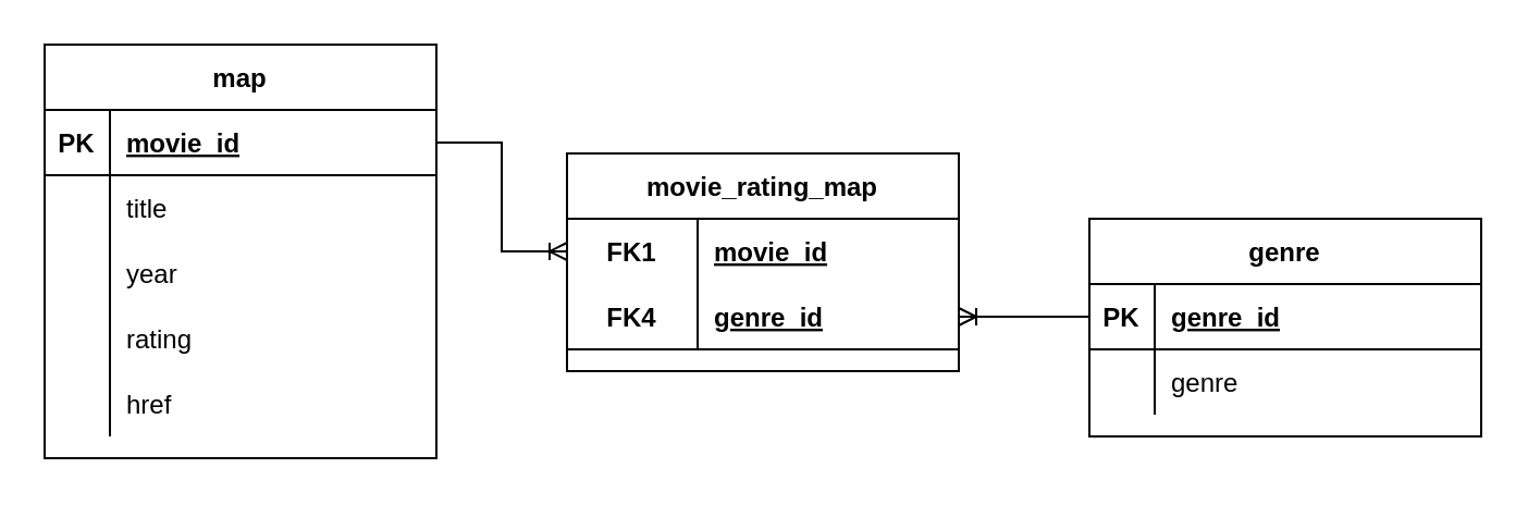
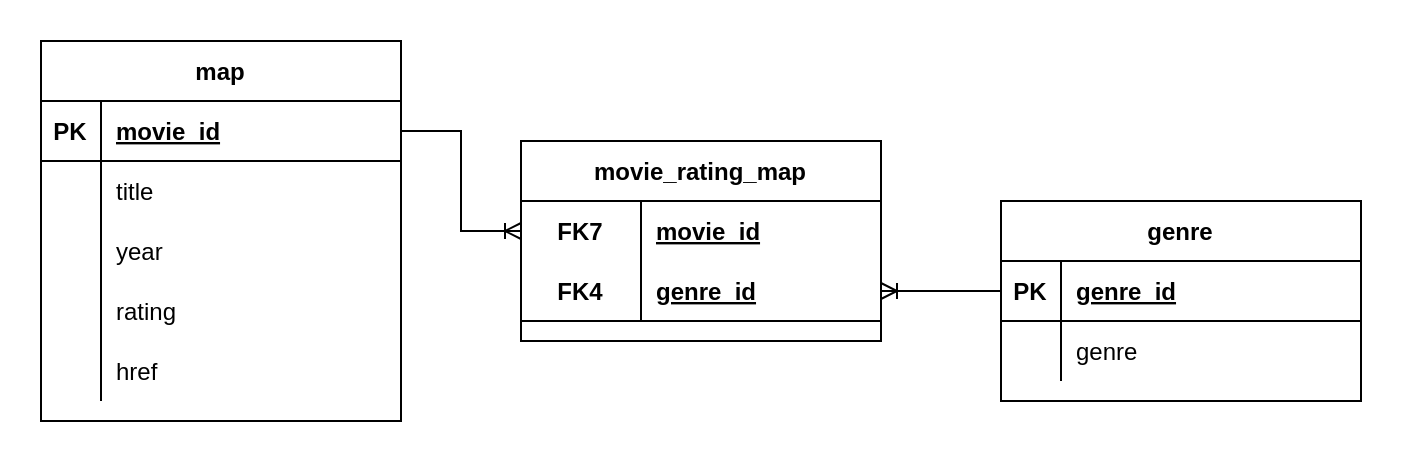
- <mxCell id="20" value="FK1" style="shape=partialRectangle;connectable=0;fillColor=none;top=0;left=0;bottom=0;right=0;fontStyle=1;overflow=hidden;" parent="19" vertex="1"><mxGeometry width="60" height="30" as="geometry"><mxRectangle width="60" height="30" as="alternateBounds" /></mxGeometry></mxCell>
+ <mxCell id="20" value="FK7" style="shape=partialRectangle;connectable=0;fillColor=none;top=0;left=0;bottom=0;right=0;fontStyle=1;overflow=hidden;" parent="19" vertex="1"><mxGeometry width="60" height="30" as="geometry"><mxRectangle width="60" height="30" as="alternateBounds" /></mxGeometry></mxCell>
